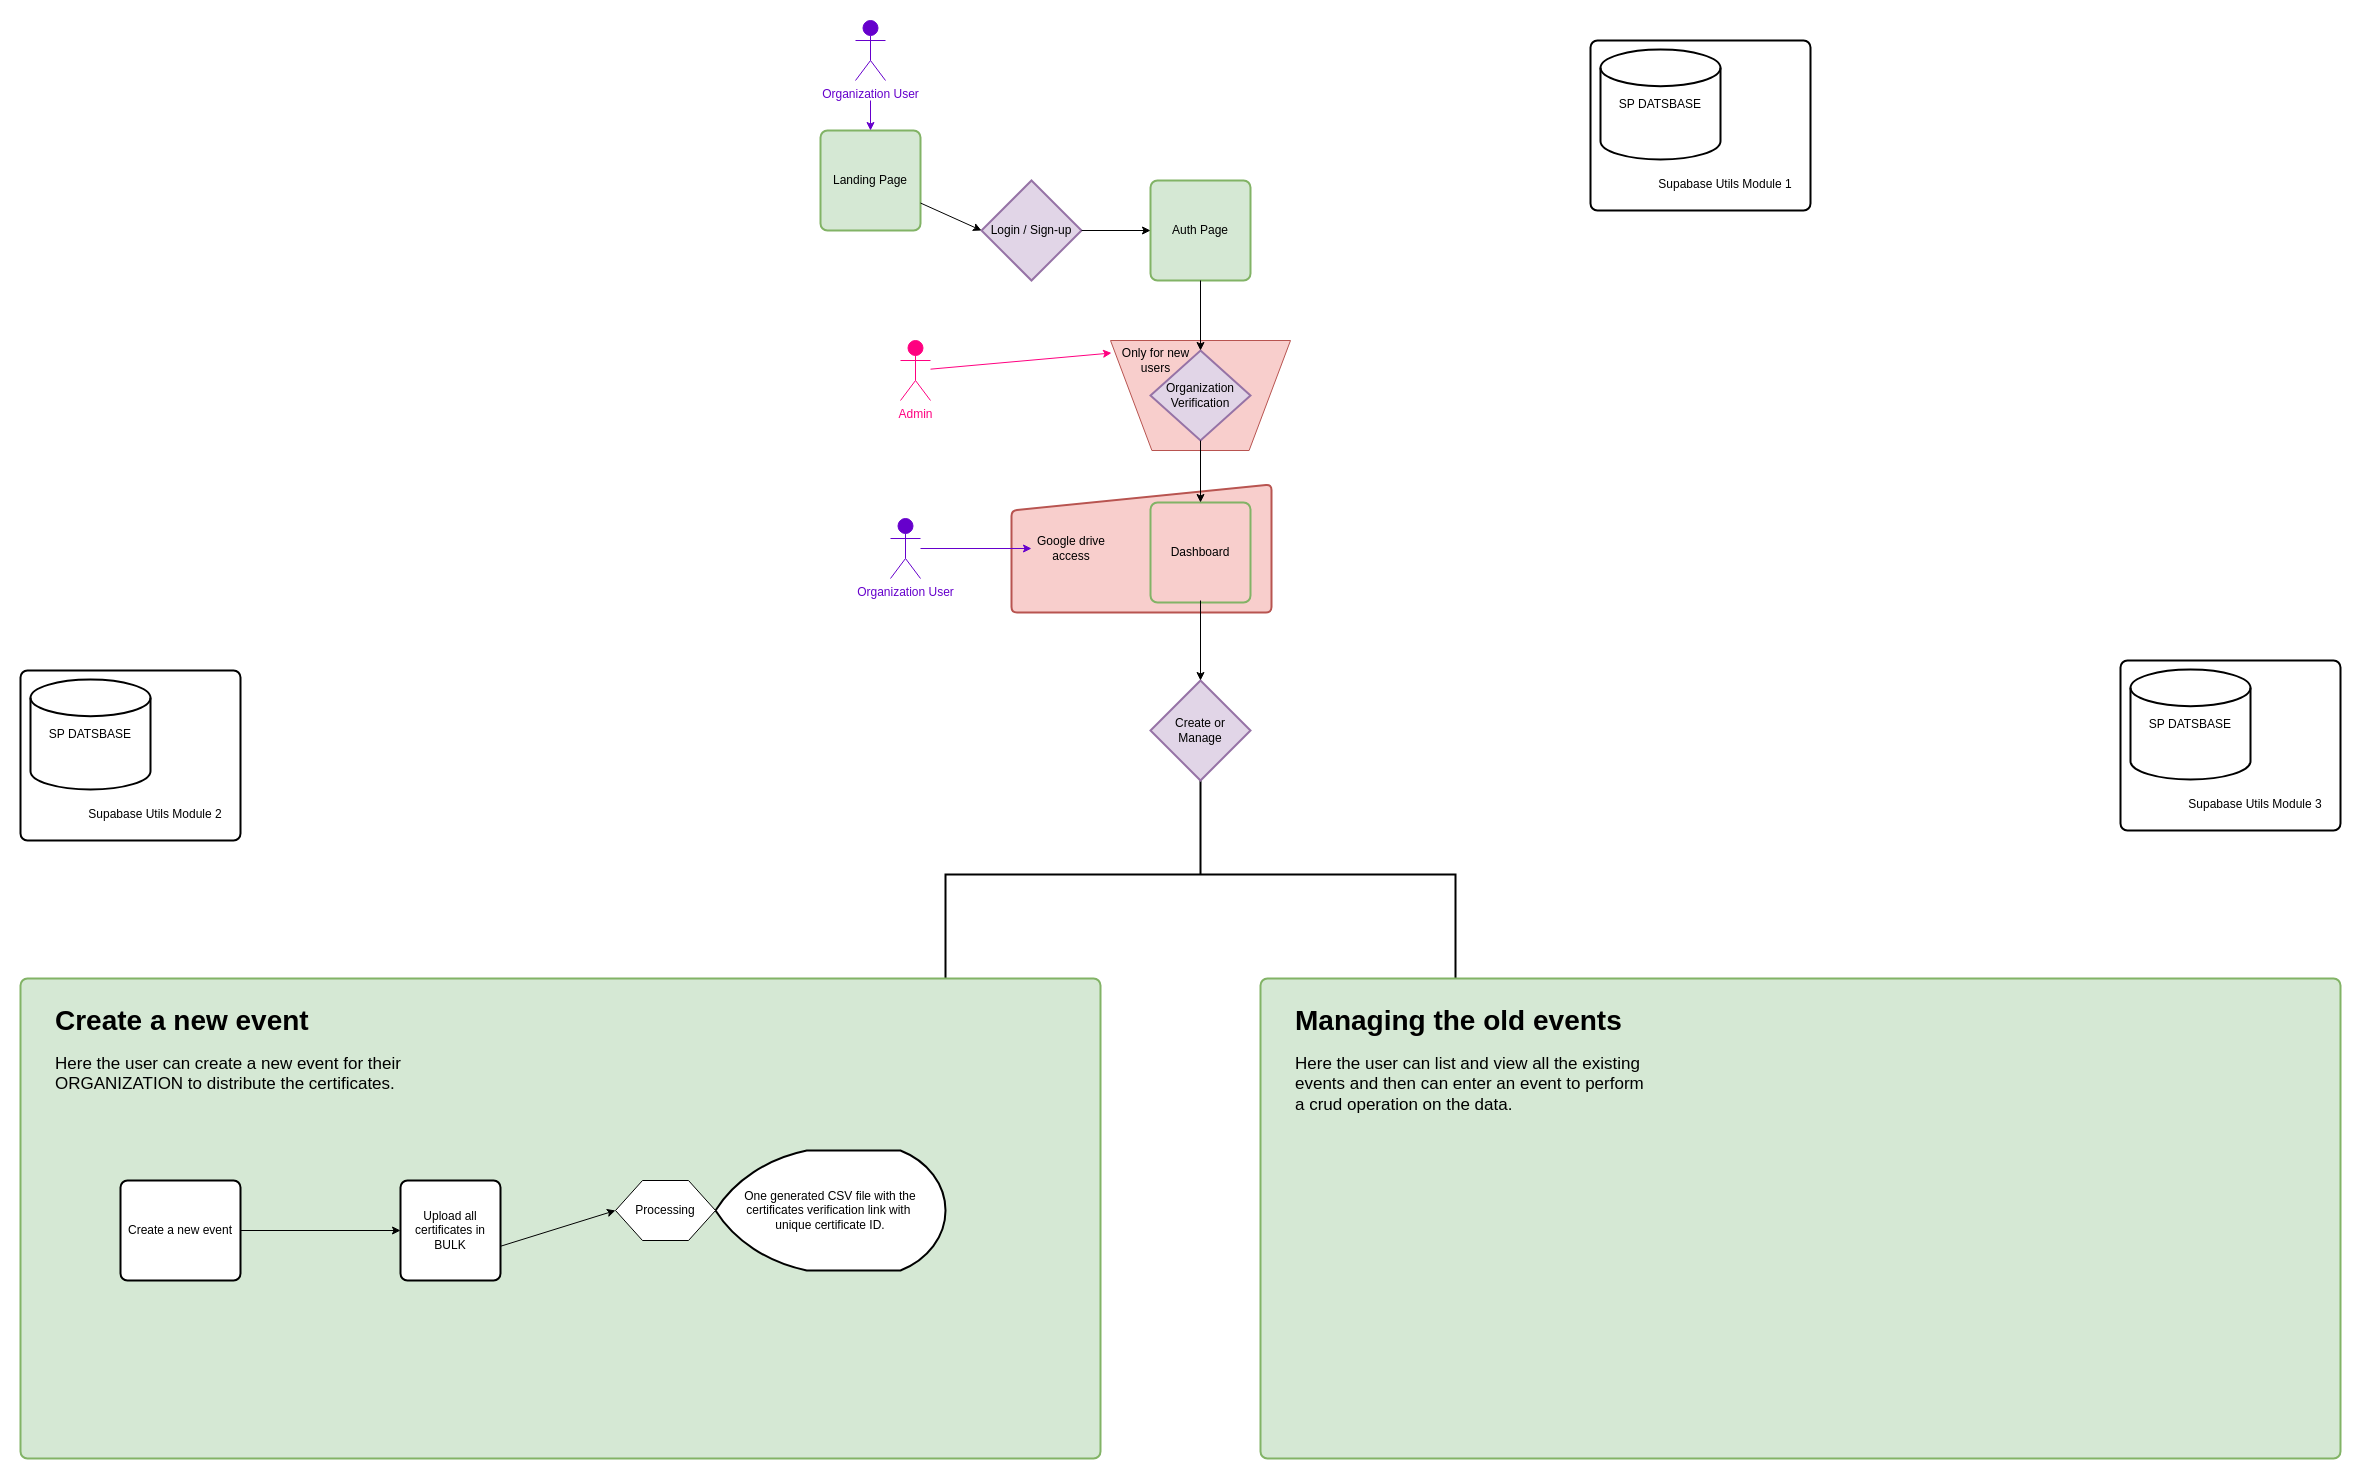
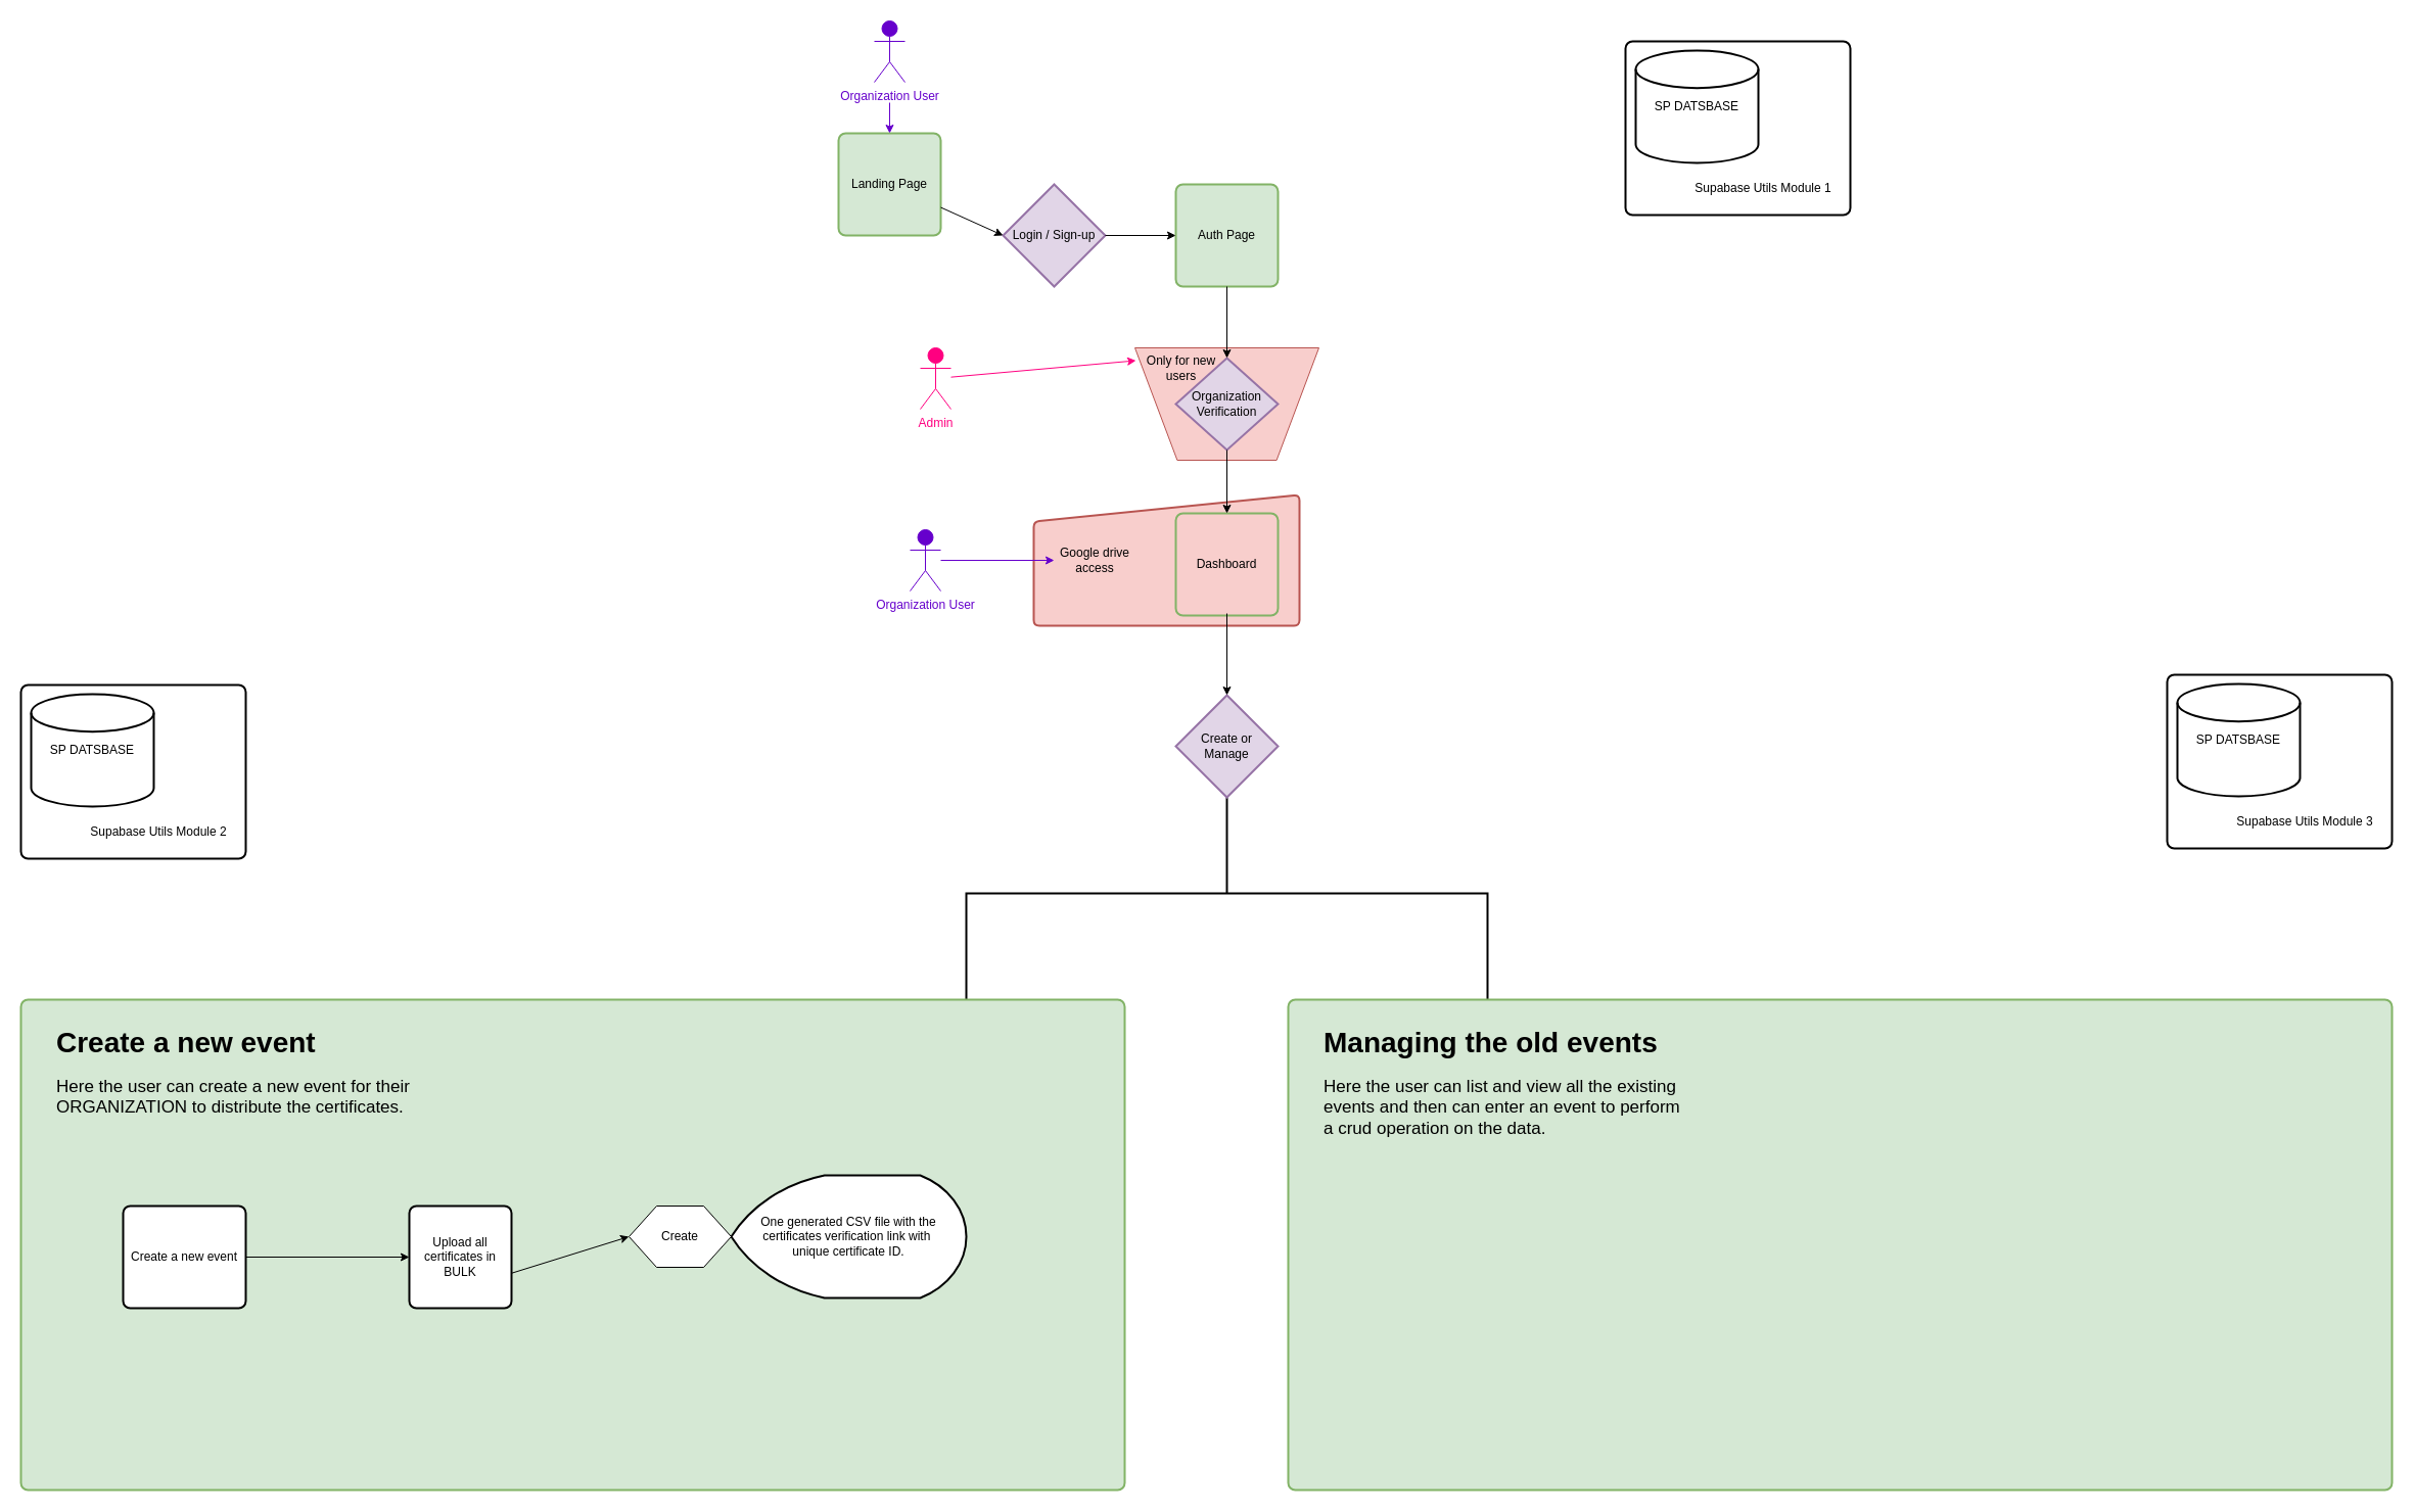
- <mxCell id="35" value="Processing" style="text;html=1;strokeColor=none;fillColor=none;align=center;verticalAlign=middle;whiteSpace=wrap;rounded=0;" vertex="1" parent="1"><mxGeometry x="635" y="1195" width="60" height="30" as="geometry" /></mxCell>
+ <mxCell id="35" value="Create" style="text;html=1;strokeColor=none;fillColor=none;align=center;verticalAlign=middle;whiteSpace=wrap;rounded=0;" vertex="1" parent="1"><mxGeometry x="635" y="1195" width="60" height="30" as="geometry" /></mxCell>
